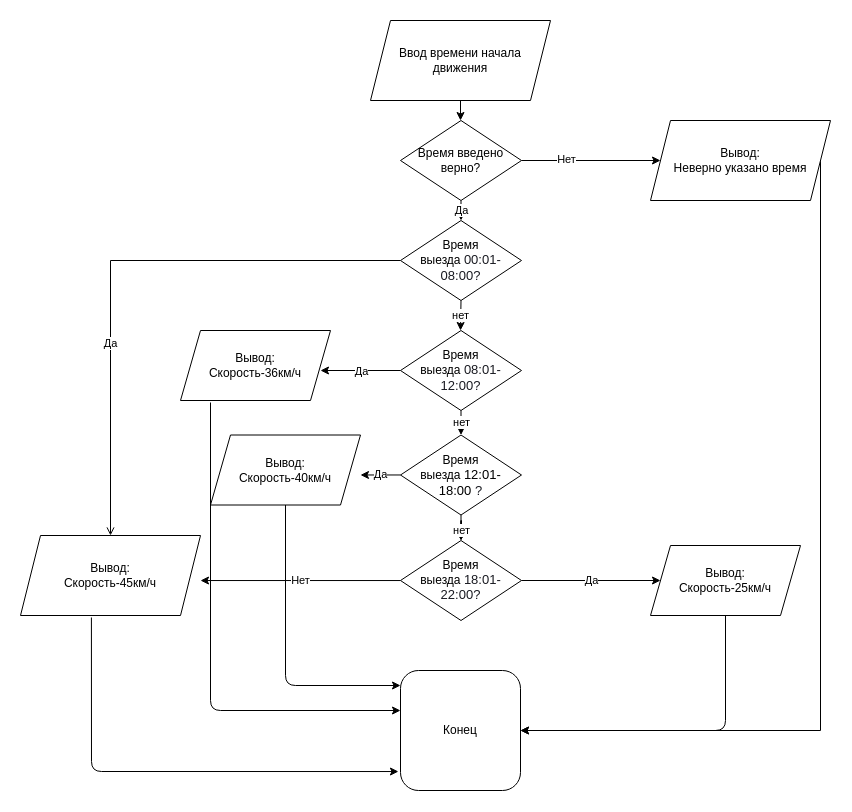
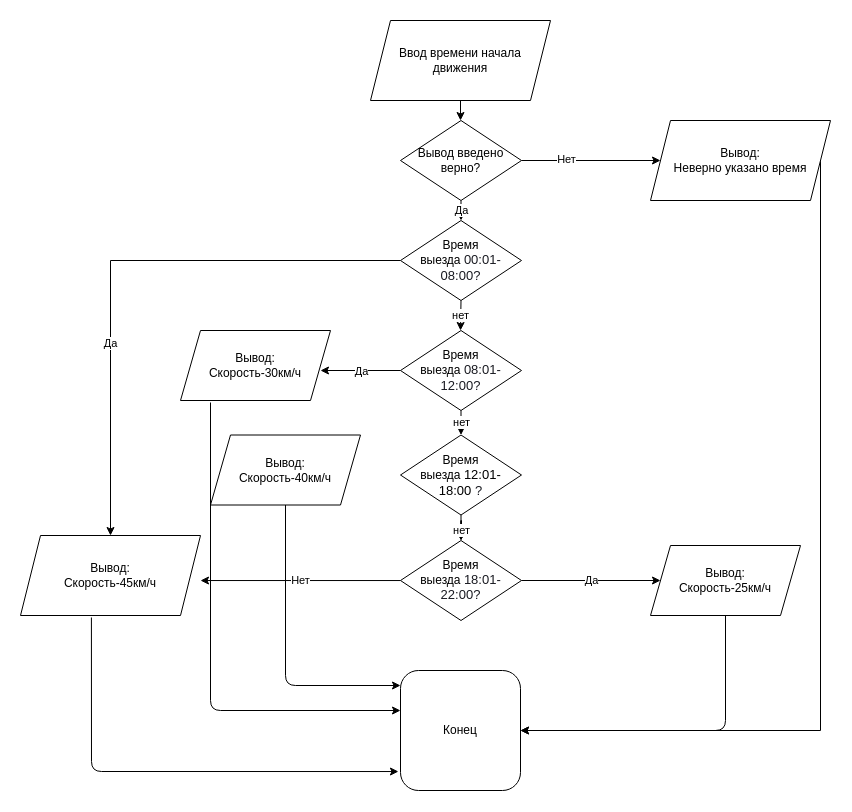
- <mxCell id="30" value="Время введено верно?" style="rhombus;whiteSpace=wrap;html=1;" vertex="1" parent="1"><mxGeometry x="400" y="120" width="121" height="80" as="geometry" /></mxCell>
+ <mxCell id="30" value="Вывод введено верно?" style="rhombus;whiteSpace=wrap;html=1;" vertex="1" parent="1"><mxGeometry x="400" y="120" width="121" height="80" as="geometry" /></mxCell>
- <mxCell id="21" value="Вывод:&lt;br&gt;Скорость-36км/ч" style="shape=parallelogram;perimeter=parallelogramPerimeter;whiteSpace=wrap;html=1;fixedSize=1;" parent="1" vertex="1"><mxGeometry x="180" y="330" width="150" height="70" as="geometry" /></mxCell>
+ <mxCell id="21" value="Вывод:&lt;br&gt;Скорость-30км/ч" style="shape=parallelogram;perimeter=parallelogramPerimeter;whiteSpace=wrap;html=1;fixedSize=1;" parent="1" vertex="1"><mxGeometry x="180" y="330" width="150" height="70" as="geometry" /></mxCell>
- <mxCell id="11" value="Да" style="edgeStyle=orthogonalEdgeStyle;rounded=0;orthogonalLoop=1;jettySize=auto;html=1;entryX=1;entryY=0.571;entryDx=0;entryDy=0;entryPerimeter=0;" parent="1" source="12" target="22" edge="1"><mxGeometry relative="1" as="geometry" /></mxCell>
- <mxCell id="5" style="edgeStyle=orthogonalEdgeStyle;rounded=0;orthogonalLoop=1;jettySize=auto;html=1;entryX=0.5;entryY=0;entryDx=0;entryDy=0;endArrow=open;" parent="1" source="7" target="18" edge="1"><mxGeometry relative="1" as="geometry"><Array as="points"><mxPoint x="110" y="260" /></Array></mxGeometry></mxCell>
+ <mxCell id="5" style="edgeStyle=orthogonalEdgeStyle;rounded=0;orthogonalLoop=1;jettySize=auto;html=1;entryX=0.5;entryY=0;entryDx=0;entryDy=0;" parent="1" source="7" target="18" edge="1"><mxGeometry relative="1" as="geometry"><Array as="points"><mxPoint x="110" y="260" /></Array></mxGeometry></mxCell>
